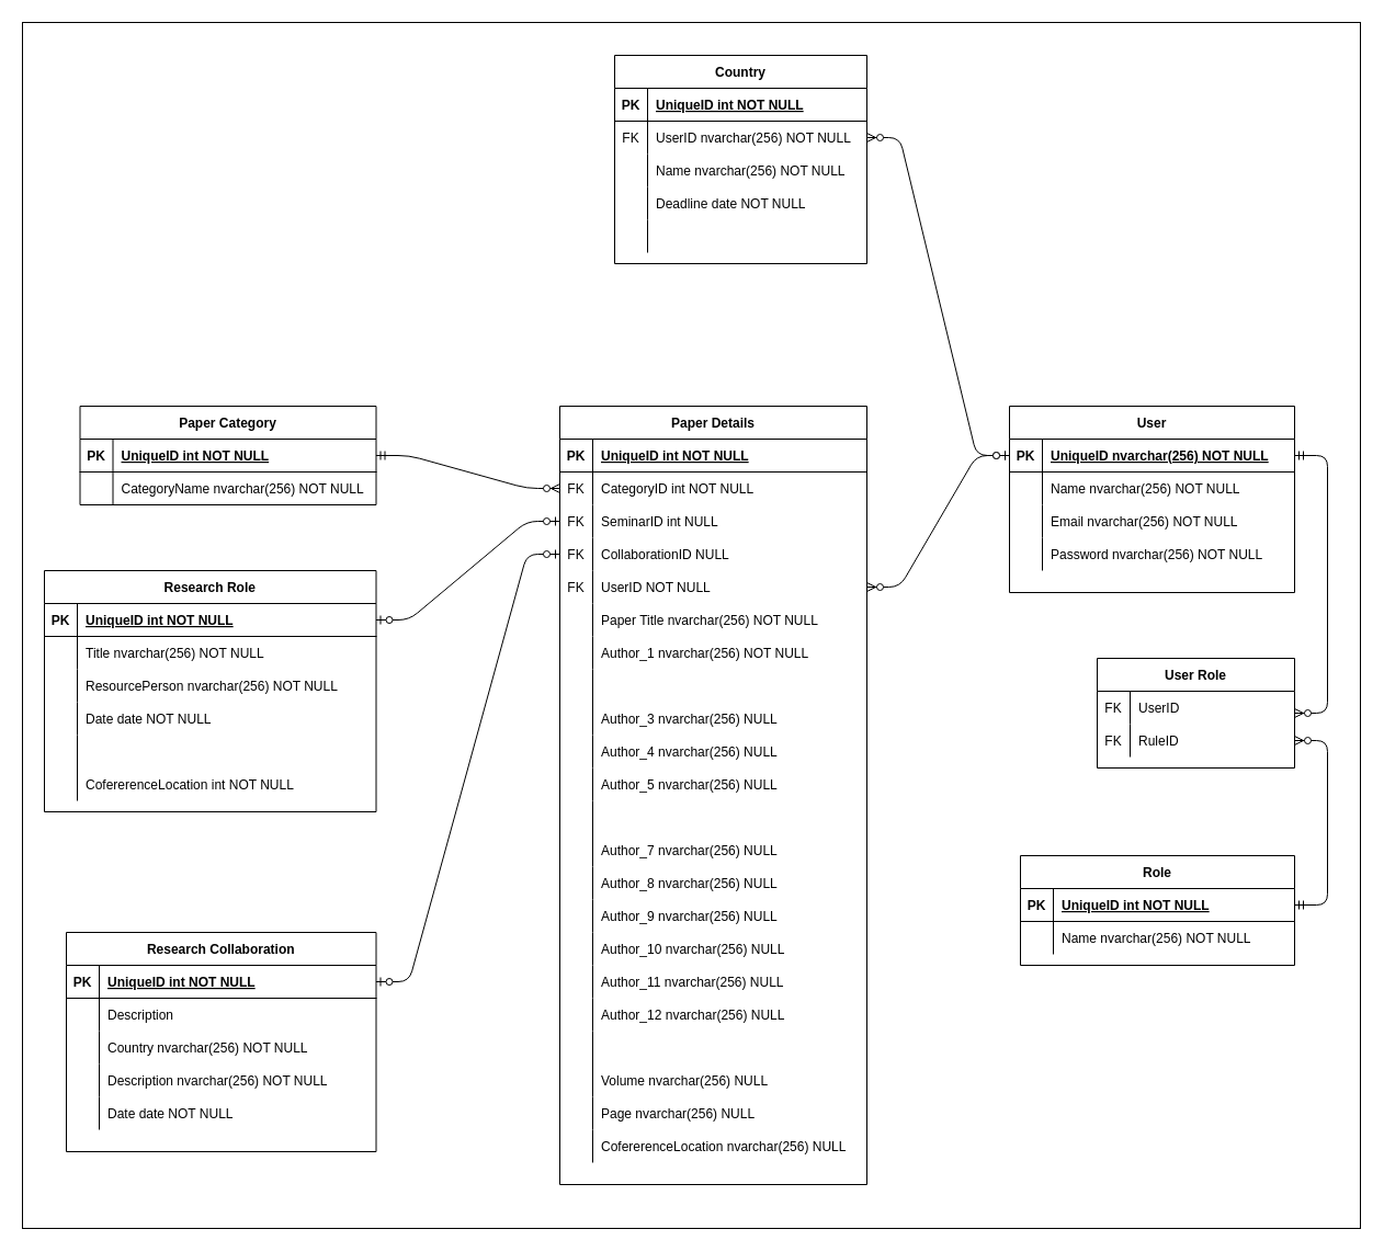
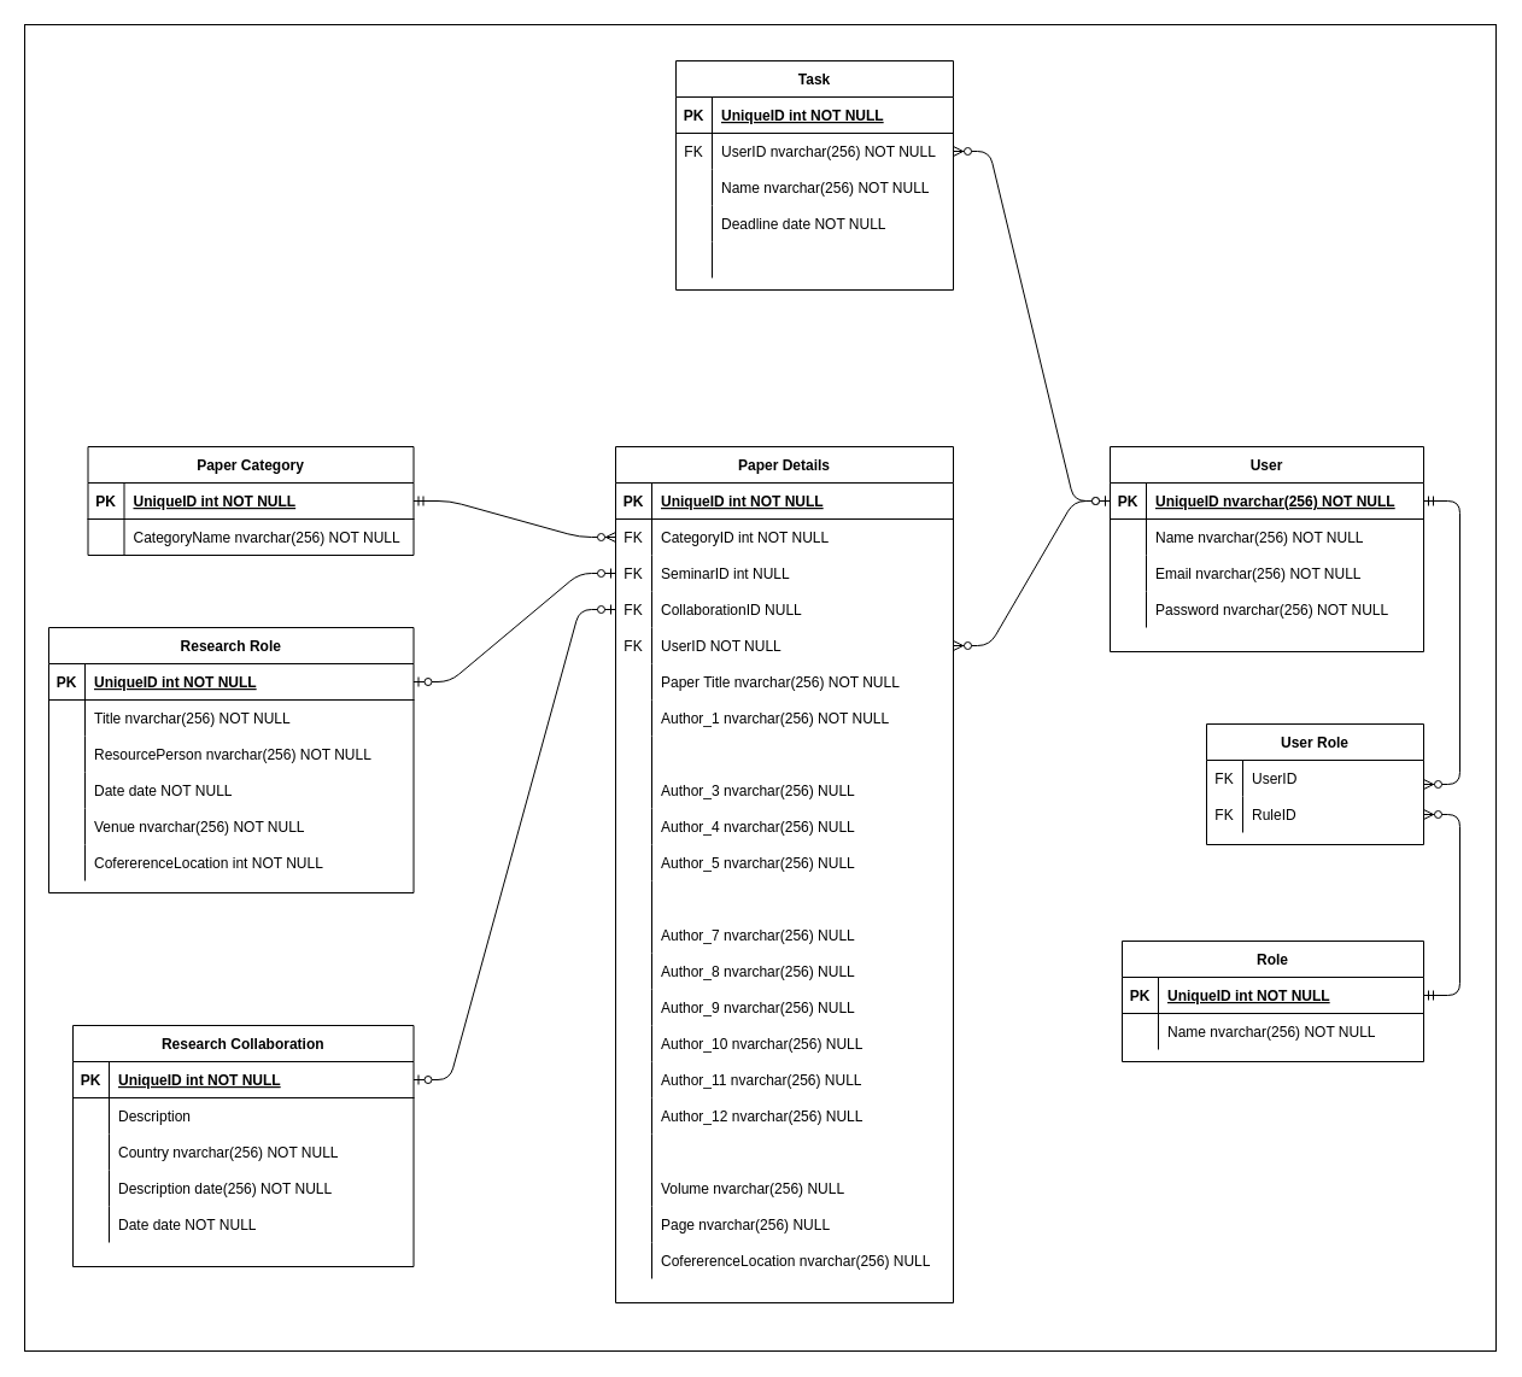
- <mxCell id="96" value="Country" style="shape=table;startSize=30;container=1;collapsible=1;childLayout=tableLayout;fixedRows=1;rowLines=0;fontStyle=1;align=center;resizeLast=1;" vertex="1" parent="1"><mxGeometry x="560" y="50" width="230" height="190" as="geometry" /></mxCell>
+ <mxCell id="96" value="Task" style="shape=table;startSize=30;container=1;collapsible=1;childLayout=tableLayout;fixedRows=1;rowLines=0;fontStyle=1;align=center;resizeLast=1;" vertex="1" parent="1"><mxGeometry x="560" y="50" width="230" height="190" as="geometry" /></mxCell>
+ <mxCell id="91" value="Venue nvarchar(256) NOT NULL" style="shape=partialRectangle;connectable=0;fillColor=none;top=0;left=0;bottom=0;right=0;align=left;spacingLeft=6;overflow=hidden;" parent="89" vertex="1"><mxGeometry x="30" width="272.5" height="30" as="geometry" /></mxCell>
- <mxCell id="124" value="Description nvarchar(256) NOT NULL" style="shape=partialRectangle;connectable=0;fillColor=none;top=0;left=0;bottom=0;right=0;align=left;spacingLeft=6;overflow=hidden;" parent="122" vertex="1"><mxGeometry x="30" width="252.5" height="30" as="geometry" /></mxCell>
+ <mxCell id="124" value="Description date(256) NOT NULL" style="shape=partialRectangle;connectable=0;fillColor=none;top=0;left=0;bottom=0;right=0;align=left;spacingLeft=6;overflow=hidden;" parent="122" vertex="1"><mxGeometry x="30" width="252.5" height="30" as="geometry" /></mxCell>
